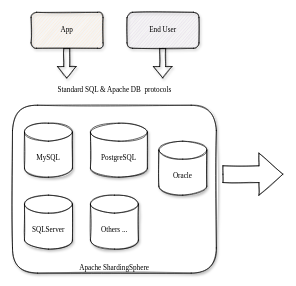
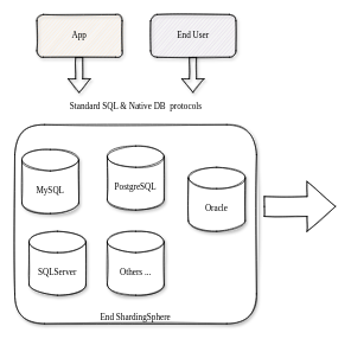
- <mxCell id="9" value="Standard SQL &amp;amp; Apache DB&amp;nbsp; protocols" style="text;html=1;align=center;verticalAlign=middle;resizable=0;points=[];autosize=1;strokeColor=none;fontFamily=Comic Sans MS;" vertex="1" parent="1"><mxGeometry x="75" y="140" width="230" height="20" as="geometry" /></mxCell>
+ <mxCell id="9" value="Standard SQL &amp;amp; Native DB&amp;nbsp; protocols" style="text;html=1;align=center;verticalAlign=middle;resizable=0;points=[];autosize=1;strokeColor=none;fontFamily=Comic Sans MS;" vertex="1" parent="1"><mxGeometry x="75" y="140" width="230" height="20" as="geometry" /></mxCell>
- <mxCell id="5" value="MySQL" style="shape=cylinder3;whiteSpace=wrap;html=1;boundedLbl=1;backgroundOutline=1;size=15;rounded=1;shadow=1;glass=0;sketch=1;verticalAlign=middle;fontFamily=Comic Sans MS;" vertex="1" parent="2"><mxGeometry x="20" y="30" width="80" height="90" as="geometry" /></mxCell>
+ <mxCell id="5" value="MySQL" style="shape=cylinder3;whiteSpace=wrap;html=1;boundedLbl=1;backgroundOutline=1;size=15;rounded=1;shadow=1;glass=0;sketch=1;verticalAlign=middle;fontFamily=Comic Sans MS;" vertex="1" parent="2"><mxGeometry x="10" y="35" width="80" height="90" as="geometry" /></mxCell>
- <mxCell id="4" value="PostgreSQL" style="shape=cylinder3;whiteSpace=wrap;html=1;boundedLbl=1;backgroundOutline=1;size=15;rounded=1;shadow=1;glass=0;sketch=1;verticalAlign=middle;fontFamily=Comic Sans MS;" vertex="1" parent="2"><mxGeometry x="130" y="30" width="95" height="90" as="geometry" /></mxCell>
+ <mxCell id="4" value="PostgreSQL" style="shape=cylinder3;whiteSpace=wrap;html=1;boundedLbl=1;backgroundOutline=1;size=15;rounded=1;shadow=1;glass=0;sketch=1;verticalAlign=middle;fontFamily=Comic Sans MS;" vertex="1" parent="2"><mxGeometry x="130" y="30" width="80" height="90" as="geometry" /></mxCell>
- <mxCell id="3" value="&lt;font face=&quot;Comic Sans MS&quot;&gt;Apache ShardingSphere&lt;/font&gt;" style="whiteSpace=wrap;html=1;sketch=1;rounded=1;shadow=1;verticalAlign=bottom;" vertex="1" parent="2"><mxGeometry width="340" height="280" as="geometry" /></mxCell>
+ <mxCell id="3" value="&lt;font face=&quot;Comic Sans MS&quot;&gt;End ShardingSphere&lt;/font&gt;" style="whiteSpace=wrap;html=1;sketch=1;rounded=1;shadow=1;verticalAlign=bottom;" vertex="1" parent="2"><mxGeometry width="340" height="280" as="geometry" /></mxCell>
